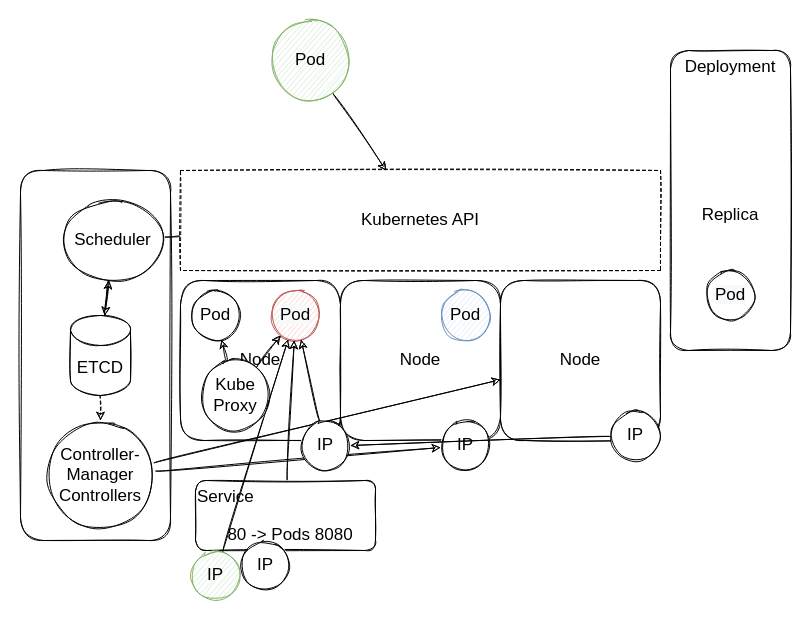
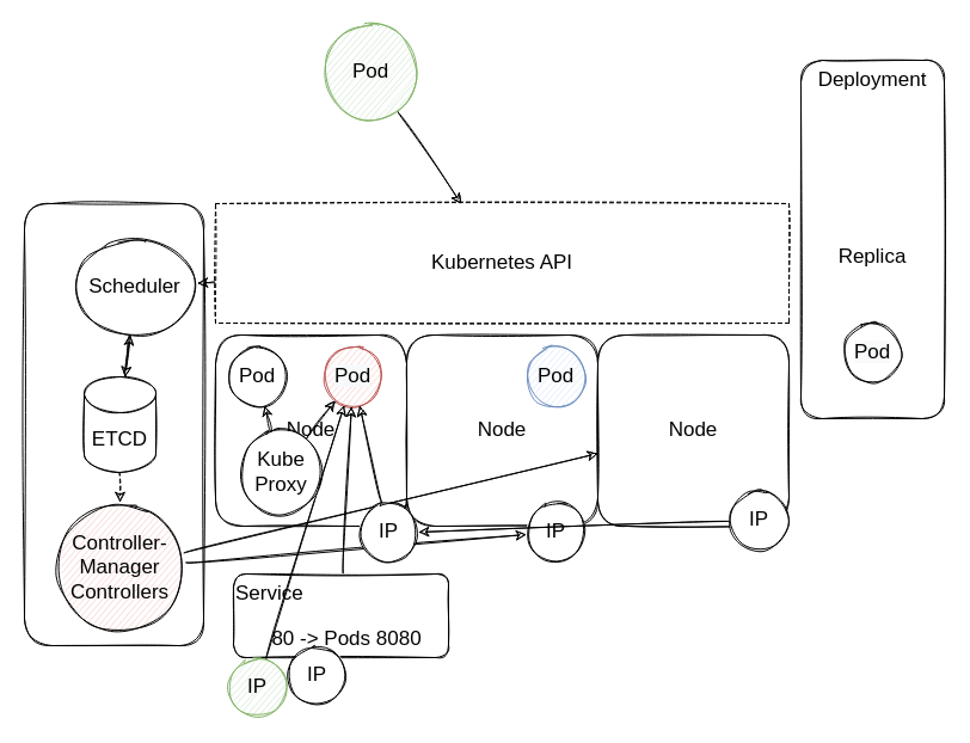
- <mxCell id="6" style="edgeStyle=none;curved=1;rounded=1;sketch=1;html=1;fontSize=17;endArrow=none;" parent="1" source="7" target="9" edge="1"><mxGeometry relative="1" as="geometry" /></mxCell>
+ <mxCell id="6" style="edgeStyle=none;curved=1;rounded=1;sketch=1;html=1;fontSize=17;" parent="1" source="7" target="9" edge="1"><mxGeometry relative="1" as="geometry" /></mxCell>
- <mxCell id="12" value="Controller-Manager&lt;br&gt;Controllers" style="ellipse;whiteSpace=wrap;html=1;aspect=fixed;rounded=1;sketch=1;fontSize=17;" parent="1" vertex="1"><mxGeometry x="45" y="420" width="110" height="110" as="geometry" /></mxCell>
+ <mxCell id="12" value="Controller-Manager&lt;br&gt;Controllers" style="ellipse;whiteSpace=wrap;html=1;aspect=fixed;rounded=1;sketch=1;fontSize=17;fillColor=#f8cecc;" parent="1" vertex="1"><mxGeometry x="45" y="420" width="110" height="110" as="geometry" /></mxCell>
